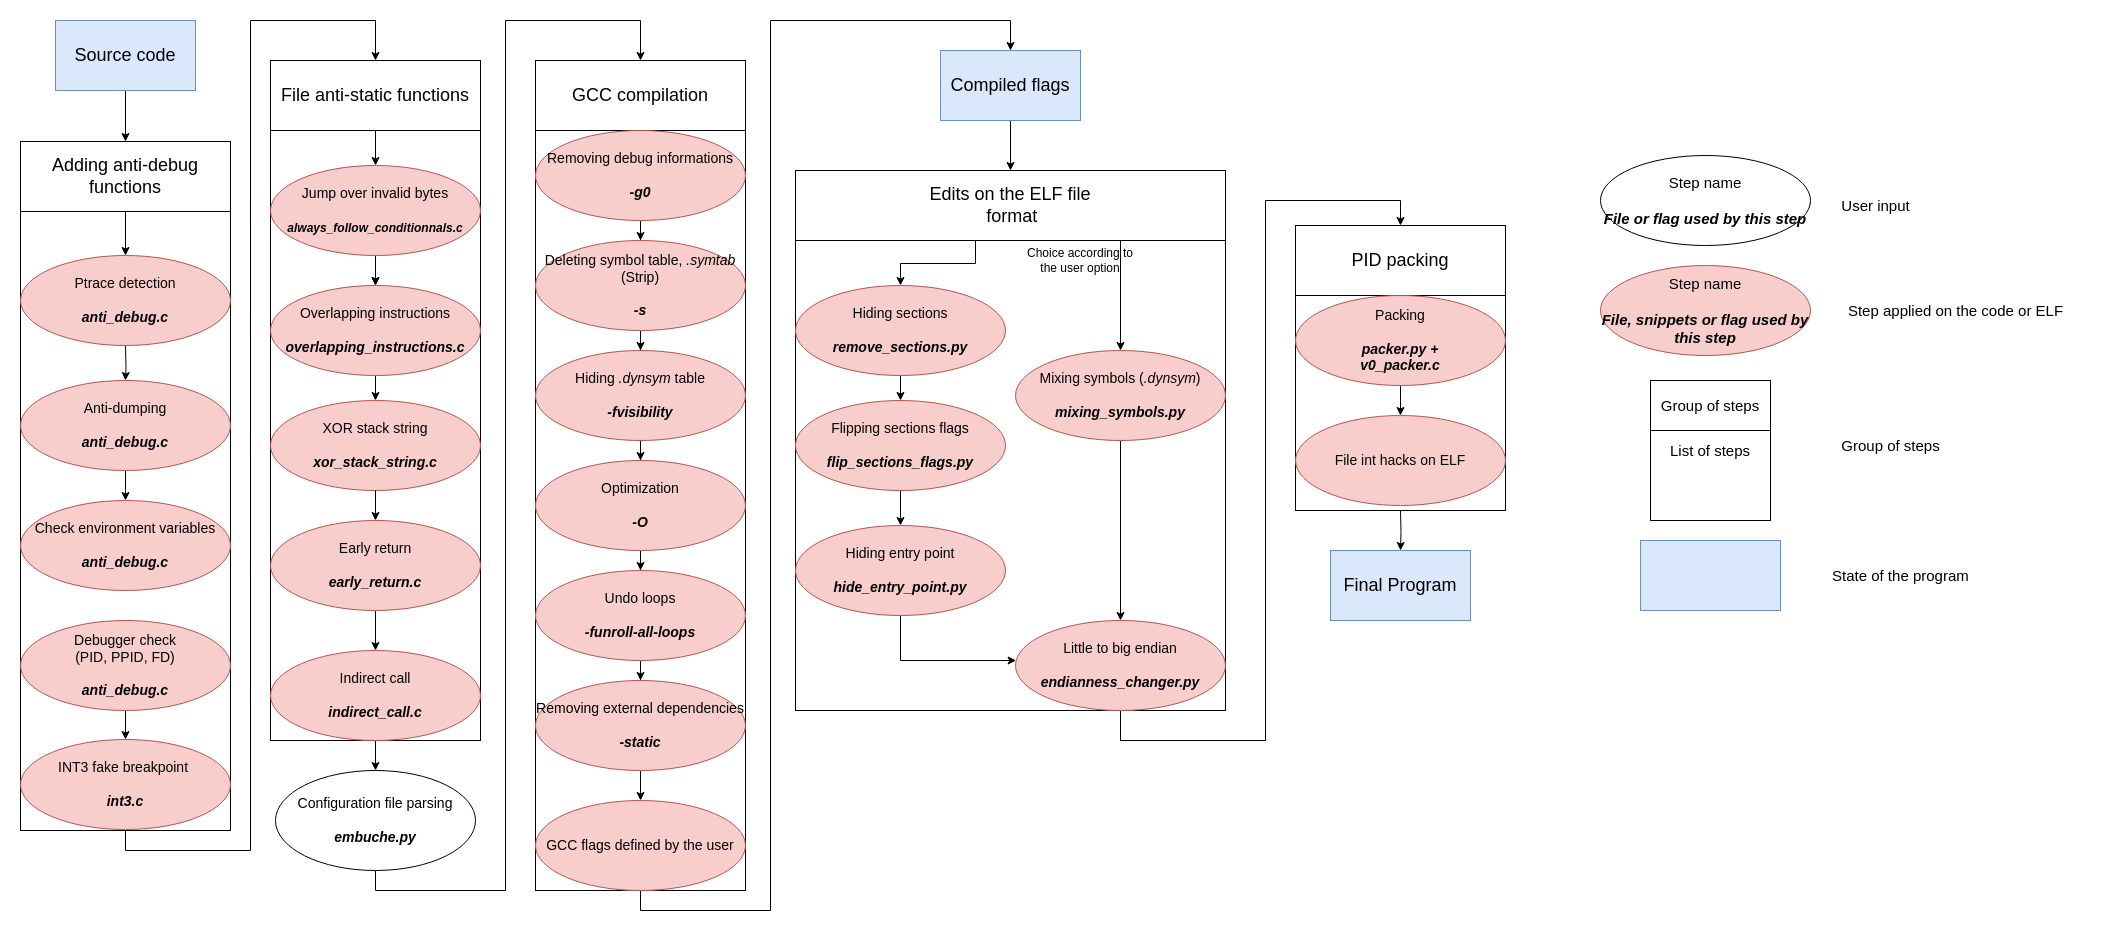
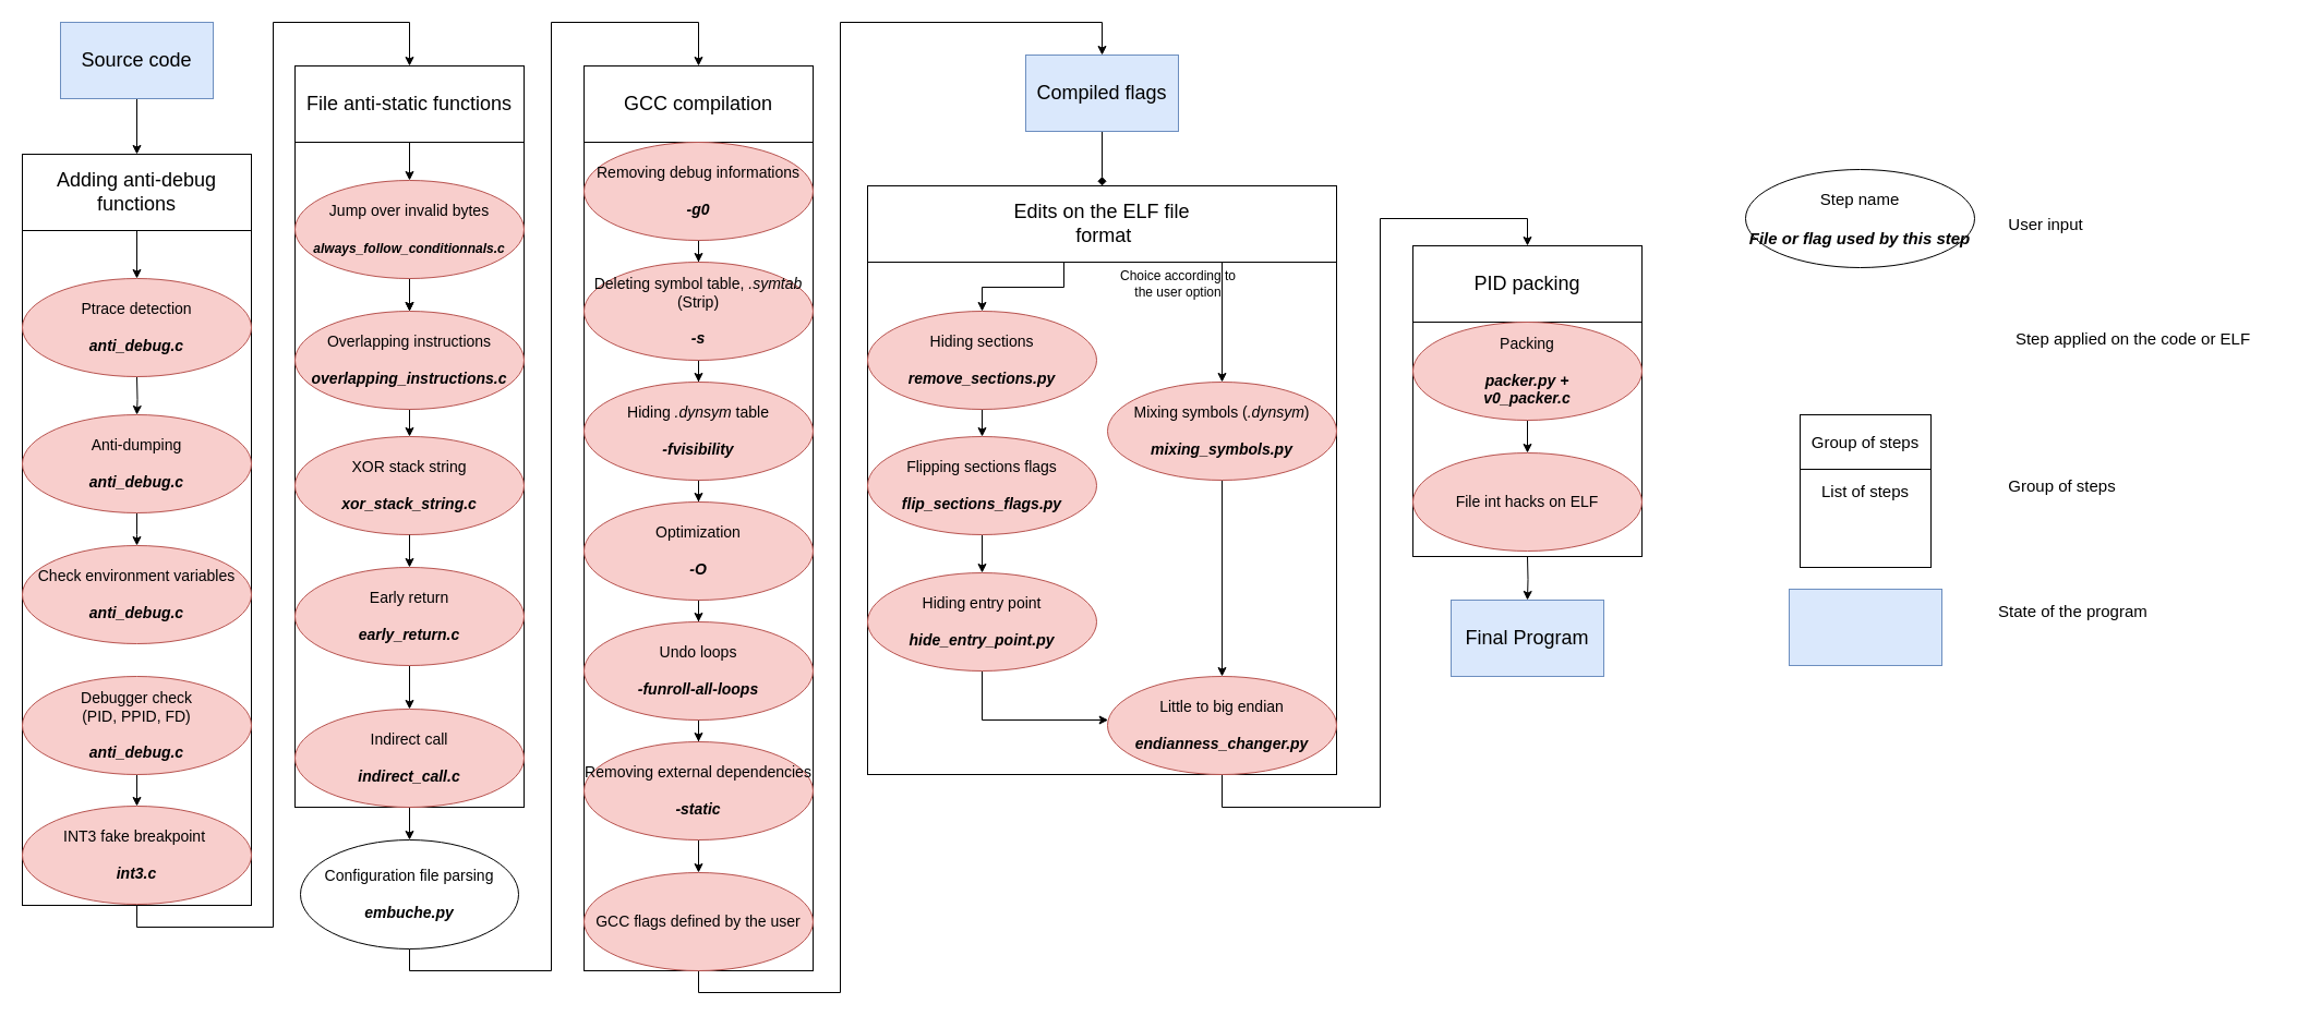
- <mxCell id="45" value="" style="edgeStyle=orthogonalEdgeStyle;rounded=0;orthogonalLoop=1;jettySize=auto;html=1;fontSize=14;fontColor=#000000;" parent="1" source="46" target="10" edge="1"><mxGeometry relative="1" as="geometry" /></mxCell>
+ <mxCell id="45" value="" style="edgeStyle=orthogonalEdgeStyle;rounded=0;orthogonalLoop=1;jettySize=auto;html=1;fontSize=14;fontColor=#000000;endArrow=diamond;" parent="1" source="46" target="10" edge="1"><mxGeometry relative="1" as="geometry" /></mxCell>
- <mxCell id="51" value="&lt;div&gt;Step name &lt;br&gt;&lt;/div&gt;&lt;div&gt;&lt;br&gt;&lt;/div&gt;&lt;b style=&quot;font-size: 15px&quot;&gt;&lt;i style=&quot;font-size: 15px&quot;&gt;File, snippets or flag used by this step&lt;br&gt;&lt;/i&gt;&lt;/b&gt;" style="ellipse;whiteSpace=wrap;html=1;fillColor=#f8cecc;strokeColor=#b85450;fontSize=15;" parent="1" vertex="1"><mxGeometry x="1600" y="265" width="210" height="90" as="geometry" /></mxCell>
- <mxCell id="48" value="&lt;div&gt;State of the program&lt;/div&gt;" style="text;html=1;align=left;verticalAlign=middle;resizable=0;points=[];autosize=1;fontSize=15;fontColor=#000000;" parent="1" vertex="1"><mxGeometry x="1830" y="565" width="170" height="20" as="geometry" /></mxCell>
+ <mxCell id="48" value="&lt;div&gt;State of the program&lt;/div&gt;" style="text;html=1;align=left;verticalAlign=middle;resizable=0;points=[];autosize=1;fontSize=15;fontColor=#000000;" parent="1" vertex="1"><mxGeometry x="1830" y="550" width="170" height="20" as="geometry" /></mxCell>
